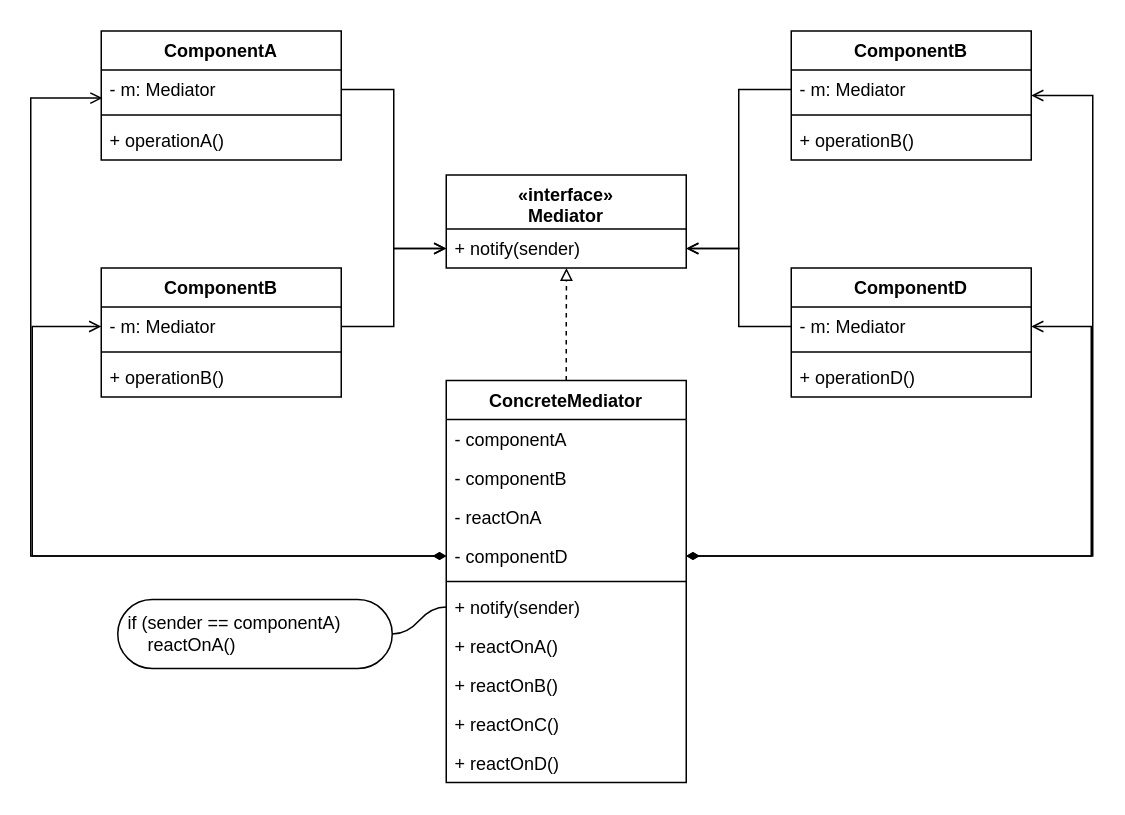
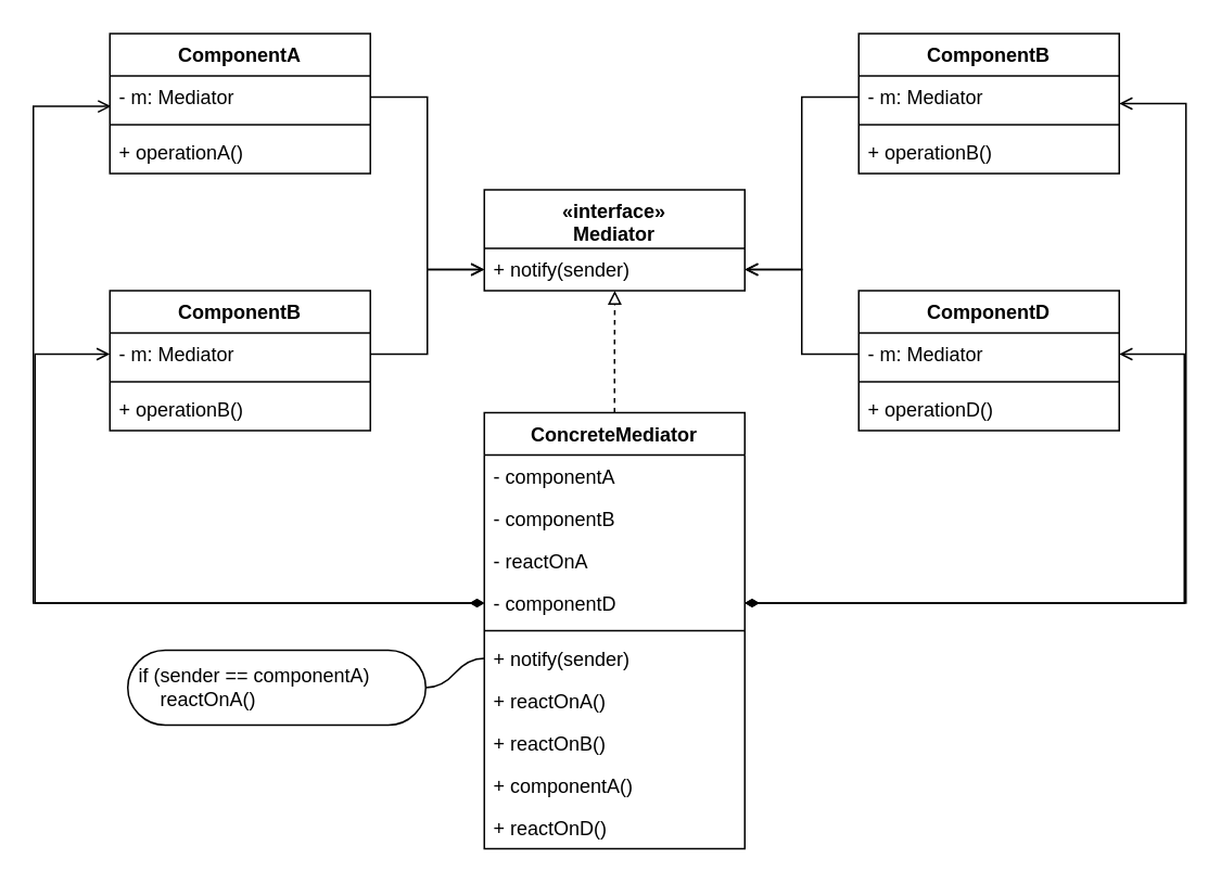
- <mxCell id="30" value="+ reactOnC()" style="text;strokeColor=none;fillColor=none;align=left;verticalAlign=top;spacingLeft=4;spacingRight=4;overflow=hidden;rotatable=0;points=[[0,0.5],[1,0.5]];portConstraint=eastwest;" parent="21" vertex="1"><mxGeometry y="216" width="160" height="26" as="geometry" /></mxCell>
+ <mxCell id="30" value="+ componentA()" style="text;strokeColor=none;fillColor=none;align=left;verticalAlign=top;spacingLeft=4;spacingRight=4;overflow=hidden;rotatable=0;points=[[0,0.5],[1,0.5]];portConstraint=eastwest;" parent="21" vertex="1"><mxGeometry y="216" width="160" height="26" as="geometry" /></mxCell>
